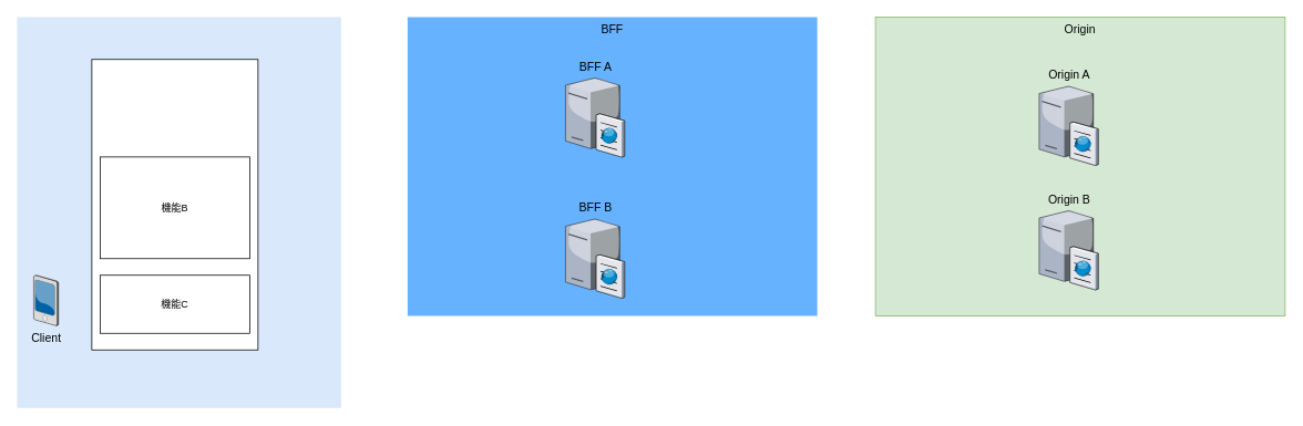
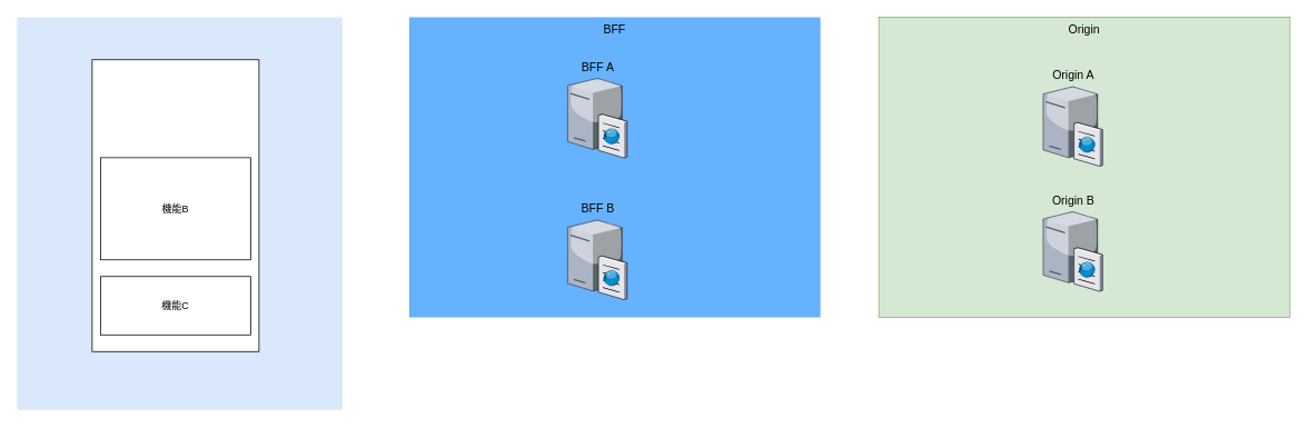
- <mxCell id="4" value="Client" style="verticalLabelPosition=bottom;aspect=fixed;html=1;verticalAlign=top;strokeColor=none;shape=mxgraph.citrix.pda;fillColor=#66B2FF;gradientColor=#0066CC;fontSize=14;" parent="1" vertex="1"><mxGeometry x="40" y="331" width="30" height="61" as="geometry" /></mxCell>
